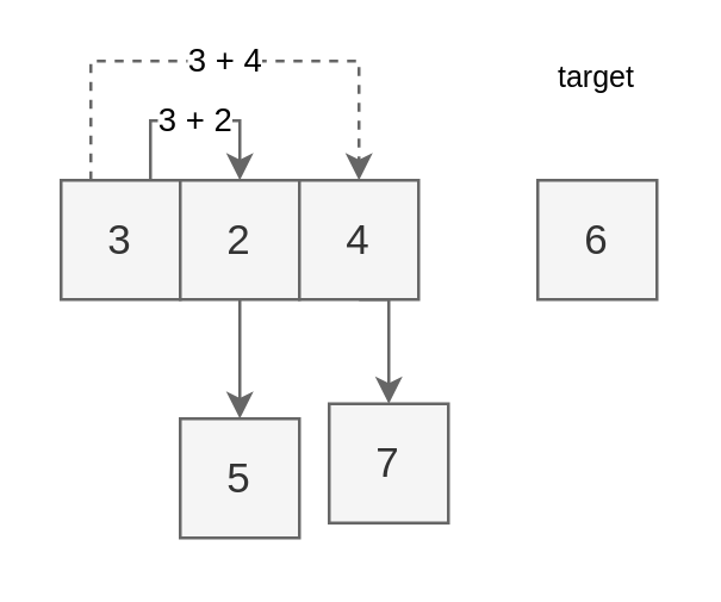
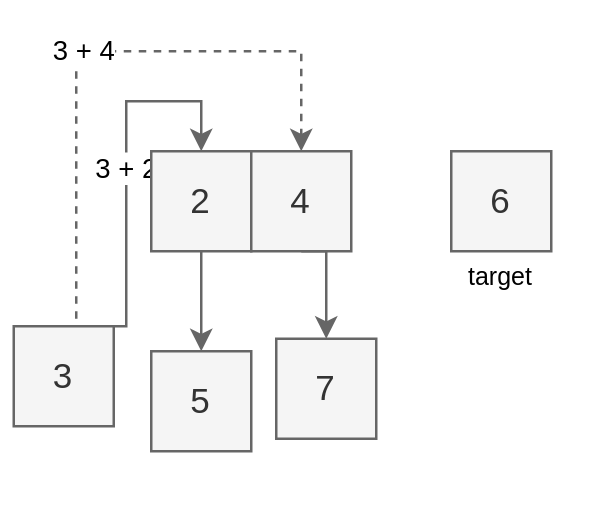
- <mxCell id="12" value="target" style="text;html=1;align=center;verticalAlign=middle;whiteSpace=wrap;rounded=0;fontSize=10;" parent="1" vertex="1"><mxGeometry x="180" y="15" width="40" height="20" as="geometry" /></mxCell>
+ <mxCell id="12" value="target" style="text;html=1;align=center;verticalAlign=middle;whiteSpace=wrap;rounded=0;fontSize=10;" parent="1" vertex="1"><mxGeometry x="180" y="100" width="40" height="20" as="geometry" /></mxCell>
- <mxCell id="4" value="3" style="rounded=0;whiteSpace=wrap;html=1;fontSize=14;fillColor=#f5f5f5;strokeColor=#666666;fontColor=#333333;" parent="1" vertex="1"><mxGeometry x="20" y="60" width="40" height="40" as="geometry" /></mxCell>
+ <mxCell id="4" value="3" style="rounded=0;whiteSpace=wrap;html=1;fontSize=14;fillColor=#f5f5f5;strokeColor=#666666;fontColor=#333333;" parent="1" vertex="1"><mxGeometry x="5" y="130" width="40" height="40" as="geometry" /></mxCell>
